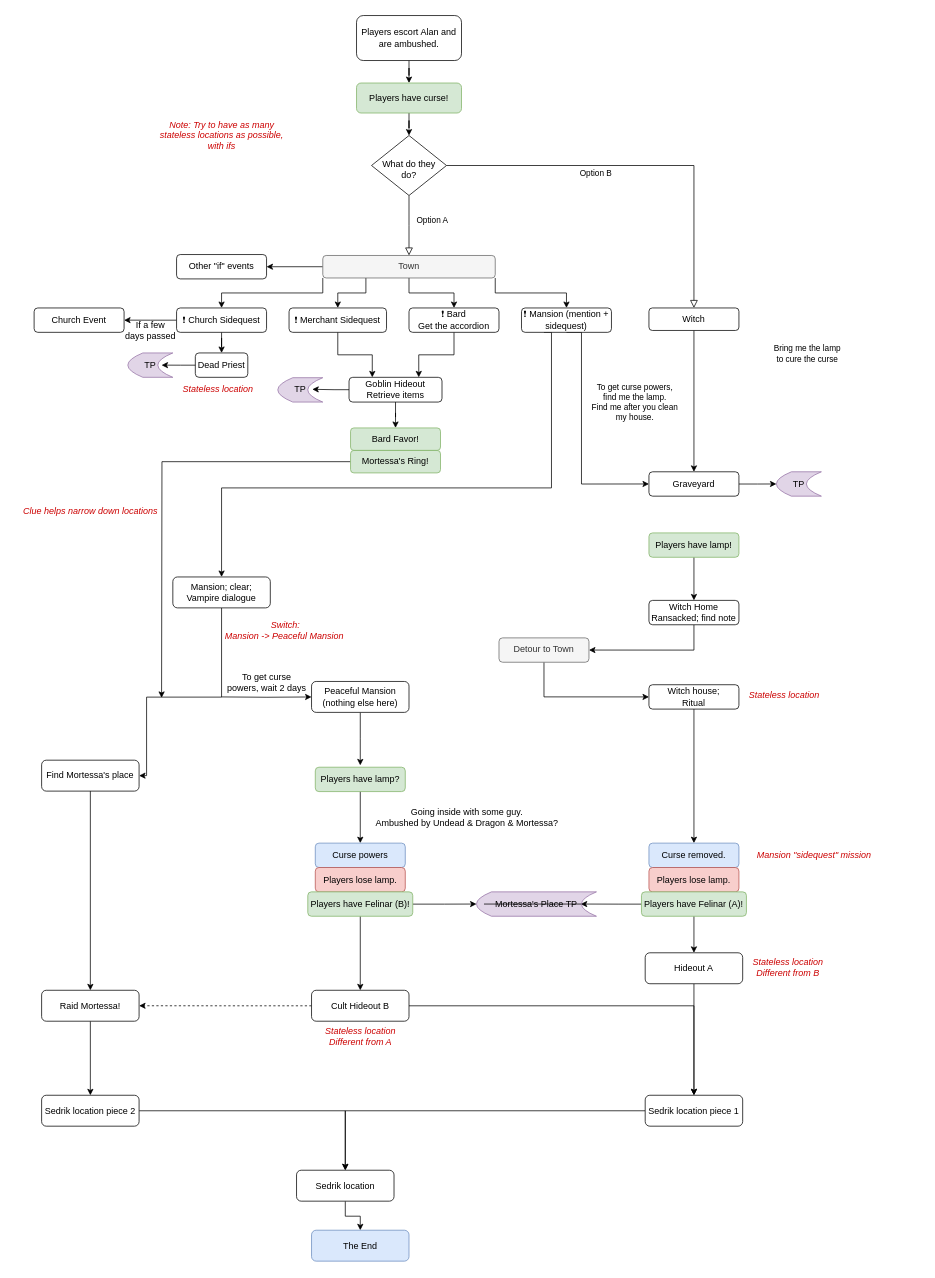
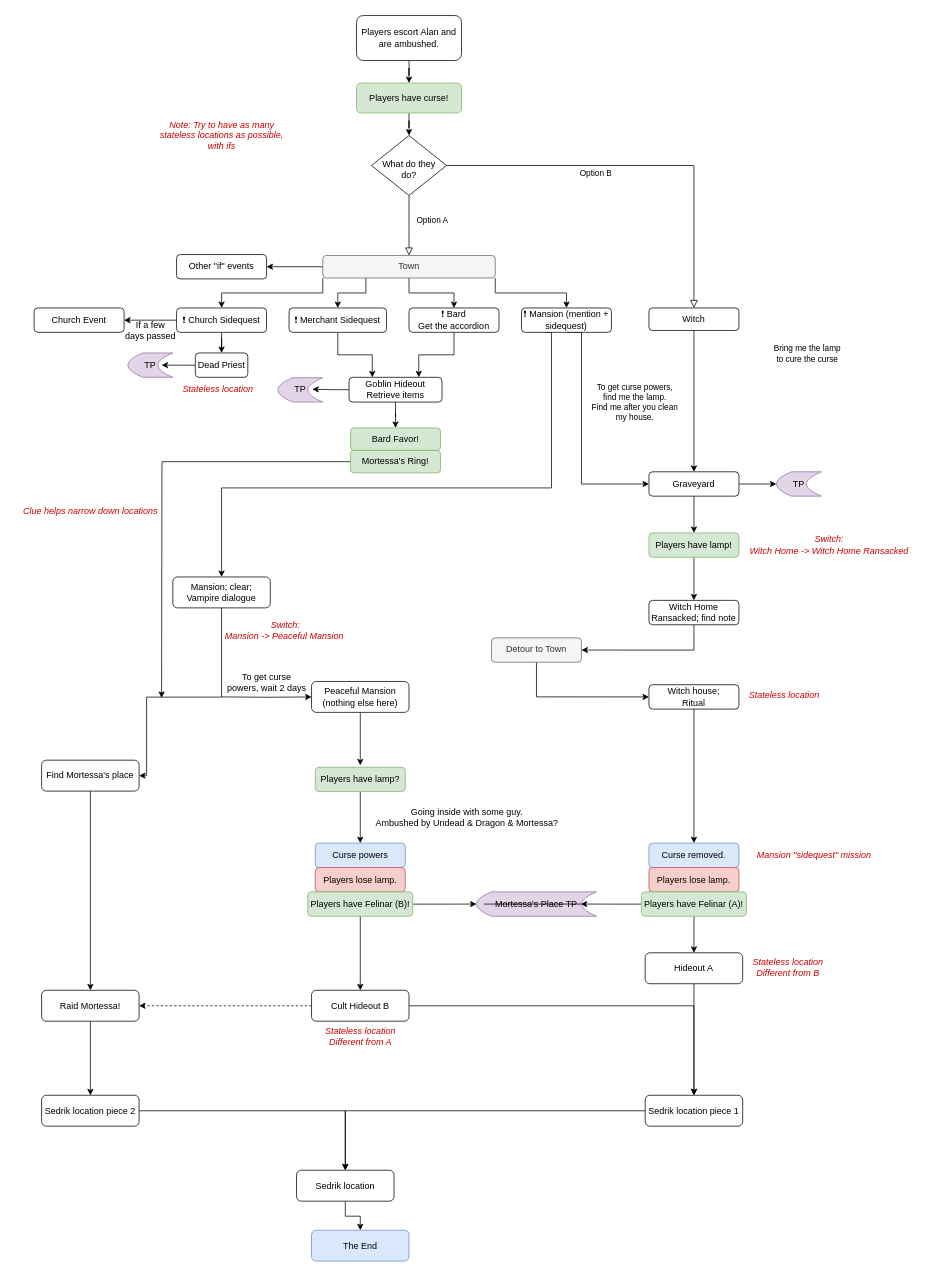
+ <mxCell id="33" style="edgeStyle=orthogonalEdgeStyle;rounded=0;orthogonalLoop=1;jettySize=auto;html=1;entryX=0.5;entryY=0;entryDx=0;entryDy=0;" edge="1" parent="1" source="35" target="96"><mxGeometry relative="1" as="geometry" /></mxCell>
+ <mxCell id="39" value="&lt;i&gt;&lt;font color=&quot;#cc0000&quot;&gt;Switch:&lt;br&gt;Witch Home -&amp;gt; Witch Home Ransacked&lt;br&gt;&lt;/font&gt;&lt;/i&gt;" style="text;html=1;align=center;verticalAlign=middle;resizable=0;points=[];autosize=1;strokeColor=none;fillColor=none;" parent="1" vertex="1"><mxGeometry x="985" y="706.25" width="240" height="40" as="geometry" /></mxCell>
- <mxCell id="43" value="Detour to Town" style="rounded=1;whiteSpace=wrap;html=1;fillColor=#f5f5f5;fontColor=#333333;strokeColor=#666666;" parent="1" vertex="1"><mxGeometry x="665" y="850" width="120" height="32.5" as="geometry" /></mxCell>
+ <mxCell id="43" value="Detour to Town" style="rounded=1;whiteSpace=wrap;html=1;fillColor=#f5f5f5;fontColor=#333333;strokeColor=#666666;" parent="1" vertex="1"><mxGeometry x="655" y="850" width="120" height="32.5" as="geometry" /></mxCell>
